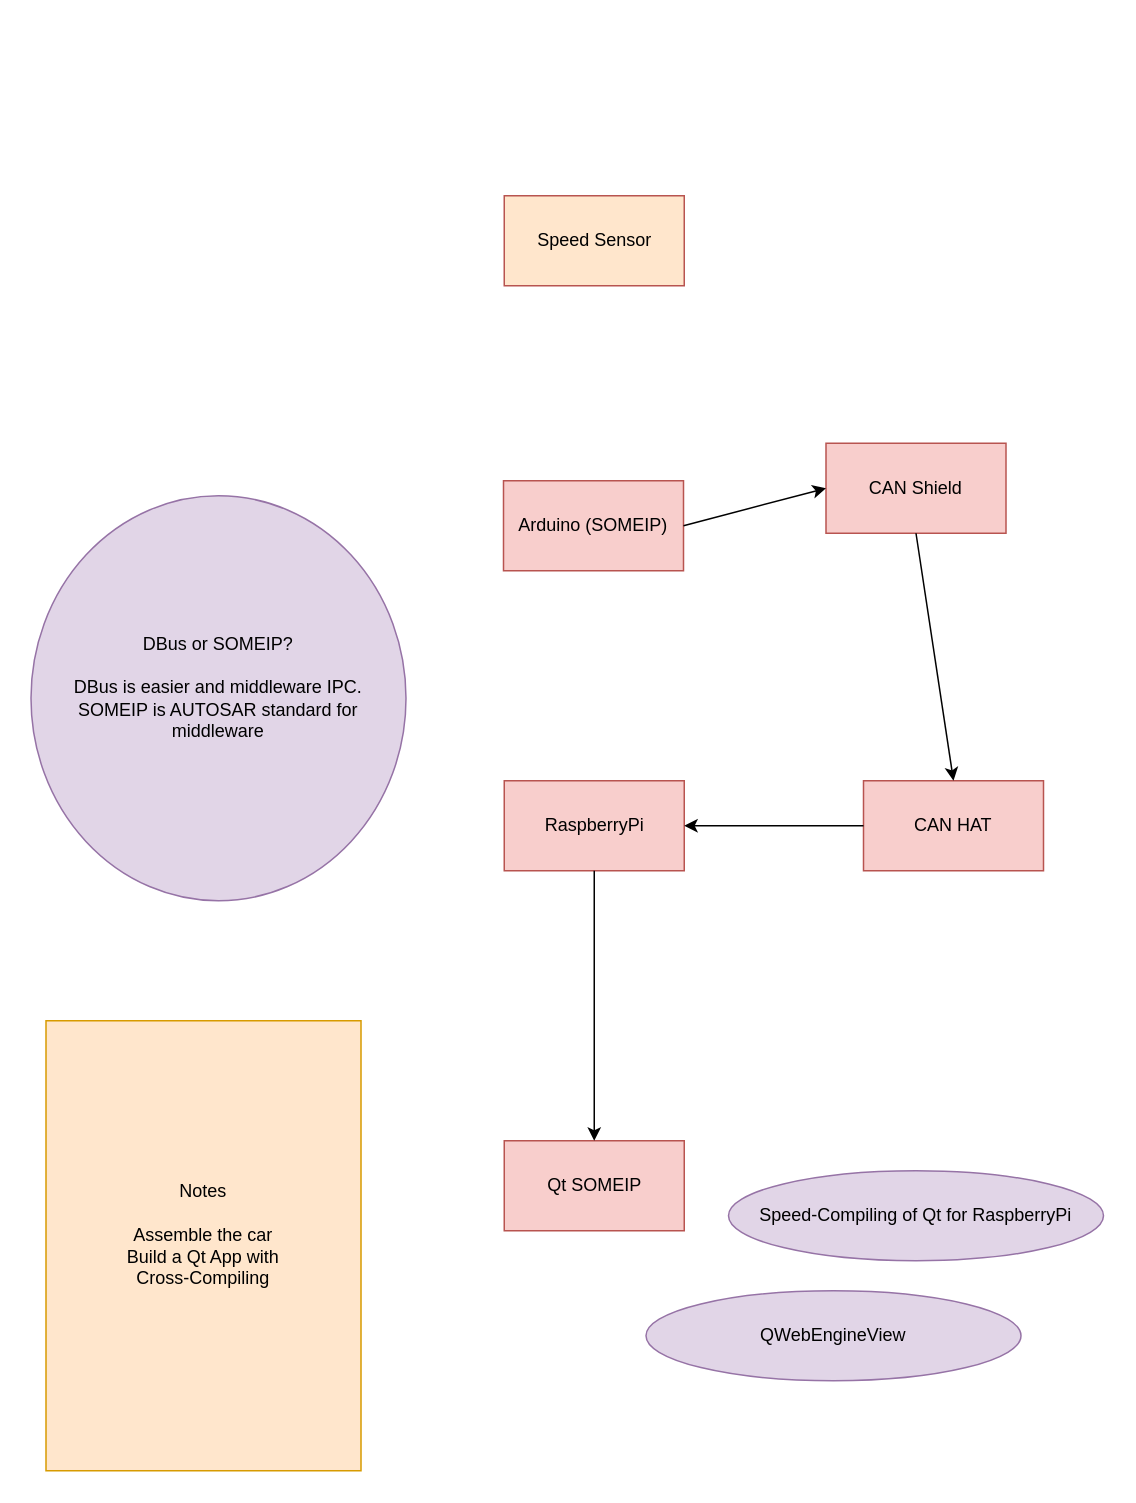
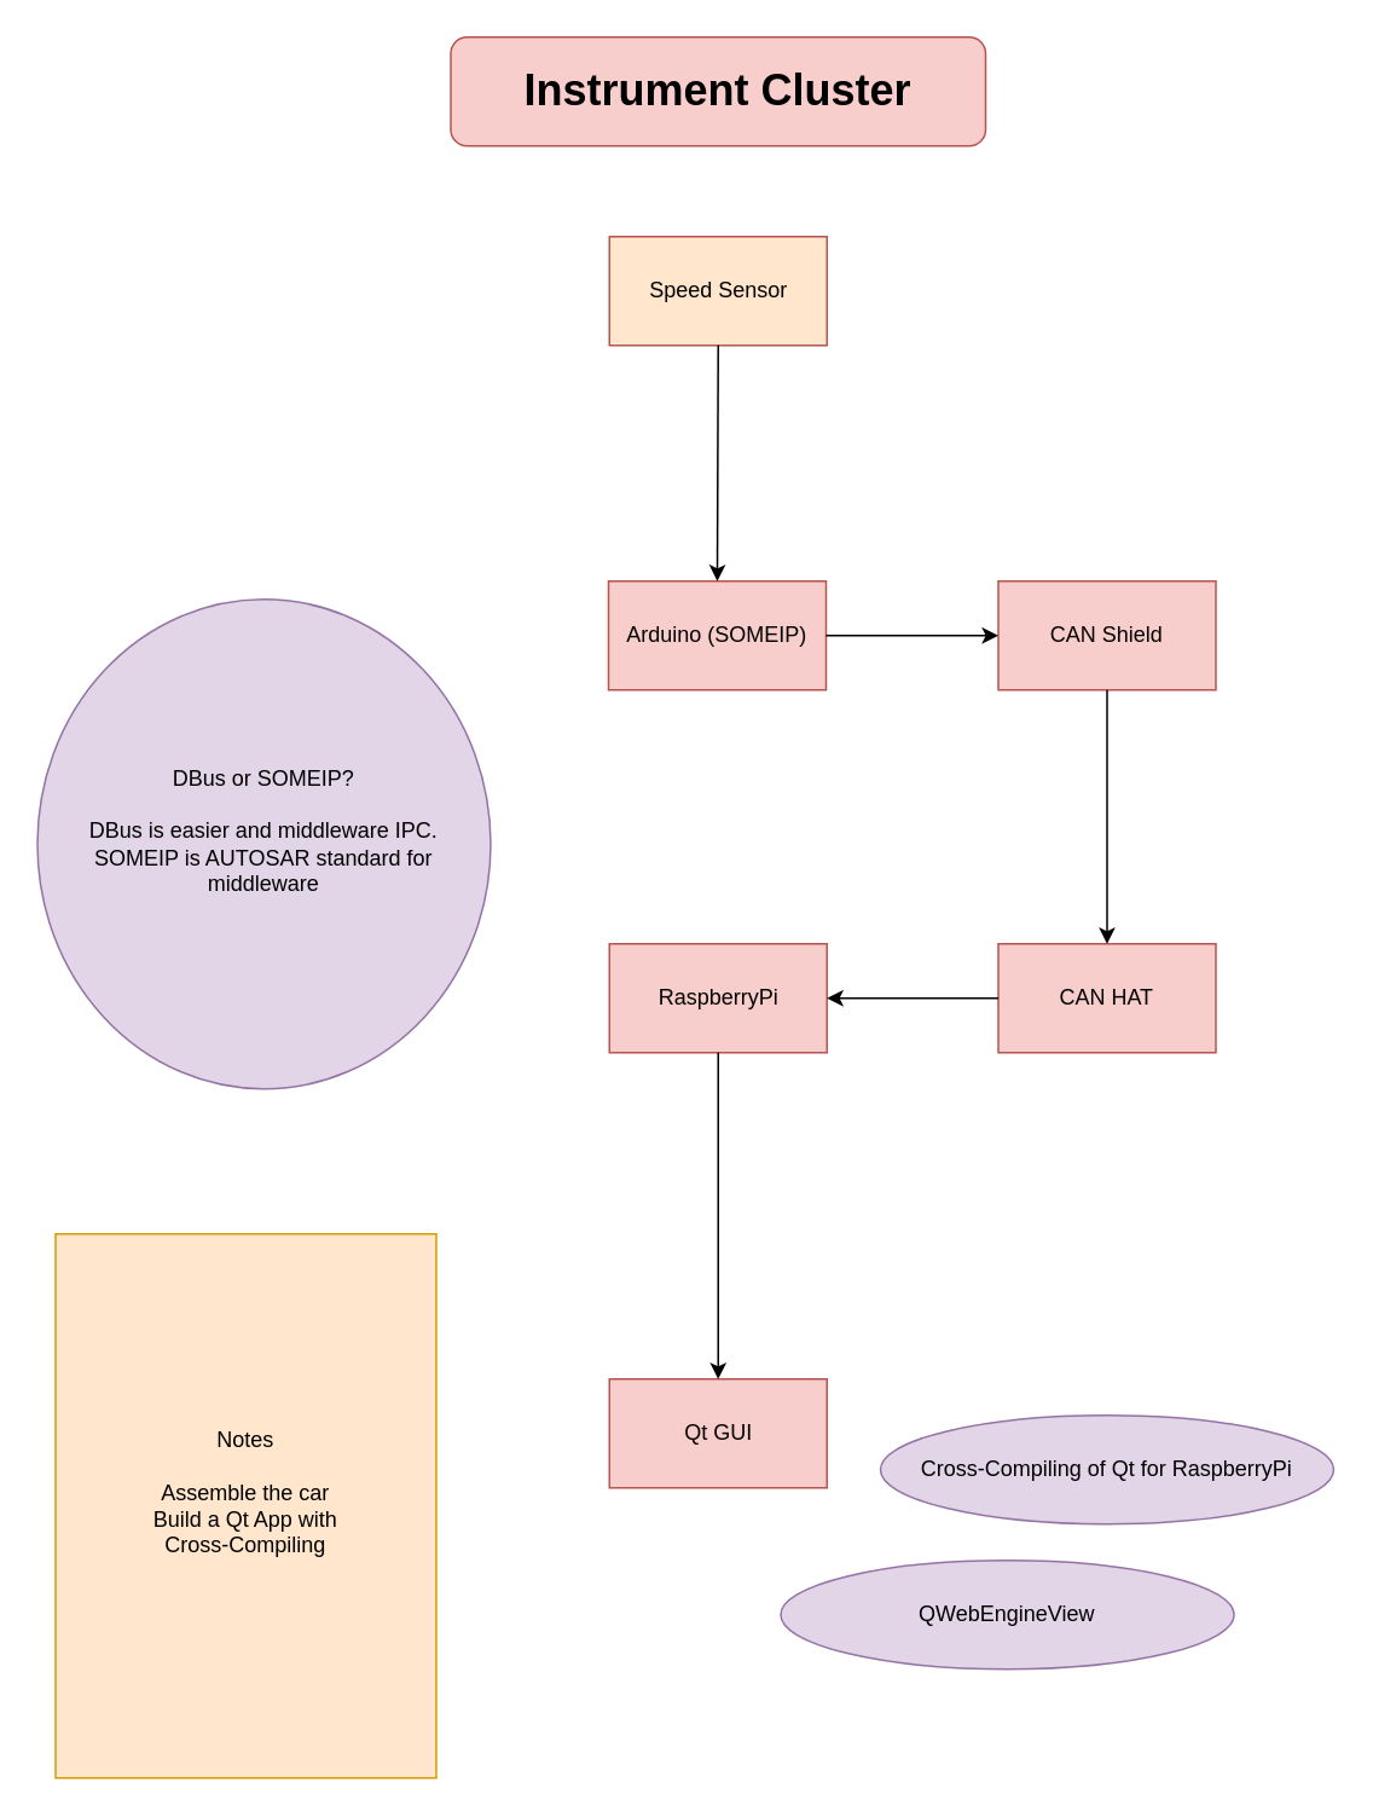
+ <mxCell id="2" value="&lt;h1&gt;Instrument Cluster&lt;/h1&gt;" style="rounded=1;whiteSpace=wrap;html=1;fillColor=#f8cecc;strokeColor=#b85450;" parent="1" vertex="1"><mxGeometry x="248" y="20" width="295" height="60" as="geometry" /></mxCell>
+ <mxCell id="8" value="" style="endArrow=classic;html=1;rounded=0;exitX=0.5;exitY=1;exitDx=0;exitDy=0;entryX=0.5;entryY=0;entryDx=0;entryDy=0;" parent="1" source="3" target="4" edge="1"><mxGeometry width="50" height="50" relative="1" as="geometry"><mxPoint x="270" y="380" as="sourcePoint" /><mxPoint x="320" y="330" as="targetPoint" /></mxGeometry></mxCell>
- <mxCell id="11" value="CAN Shield" style="rounded=0;whiteSpace=wrap;html=1;fillColor=#f8cecc;strokeColor=#b85450;" vertex="1" parent="1"><mxGeometry x="550" y="295" width="120" height="60" as="geometry" /></mxCell>
+ <mxCell id="11" value="CAN Shield" style="rounded=0;whiteSpace=wrap;html=1;fillColor=#f8cecc;strokeColor=#b85450;" vertex="1" parent="1"><mxGeometry x="550" y="320" width="120" height="60" as="geometry" /></mxCell>
- <mxCell id="12" value="CAN HAT" style="rounded=0;whiteSpace=wrap;html=1;fillColor=#f8cecc;strokeColor=#b85450;" vertex="1" parent="1"><mxGeometry x="575" y="520" width="120" height="60" as="geometry" /></mxCell>
+ <mxCell id="12" value="CAN HAT" style="rounded=0;whiteSpace=wrap;html=1;fillColor=#f8cecc;strokeColor=#b85450;" vertex="1" parent="1"><mxGeometry x="550" y="520" width="120" height="60" as="geometry" /></mxCell>
- <mxCell id="6" value="Qt SOMEIP" style="rounded=0;whiteSpace=wrap;html=1;fillColor=#f8cecc;strokeColor=#b85450;" parent="1" vertex="1"><mxGeometry x="335.5" y="760" width="120" height="60" as="geometry" /></mxCell>
+ <mxCell id="6" value="Qt GUI" style="rounded=0;whiteSpace=wrap;html=1;fillColor=#f8cecc;strokeColor=#b85450;" parent="1" vertex="1"><mxGeometry x="335.5" y="760" width="120" height="60" as="geometry" /></mxCell>
- <mxCell id="7" value="Speed-Compiling of Qt for RaspberryPi" style="ellipse;whiteSpace=wrap;html=1;fillColor=#e1d5e7;strokeColor=#9673a6;" parent="1" vertex="1"><mxGeometry x="485" y="780" width="250" height="60" as="geometry" /></mxCell>
+ <mxCell id="7" value="Cross-Compiling of Qt for RaspberryPi" style="ellipse;whiteSpace=wrap;html=1;fillColor=#e1d5e7;strokeColor=#9673a6;" parent="1" vertex="1"><mxGeometry x="485" y="780" width="250" height="60" as="geometry" /></mxCell>
